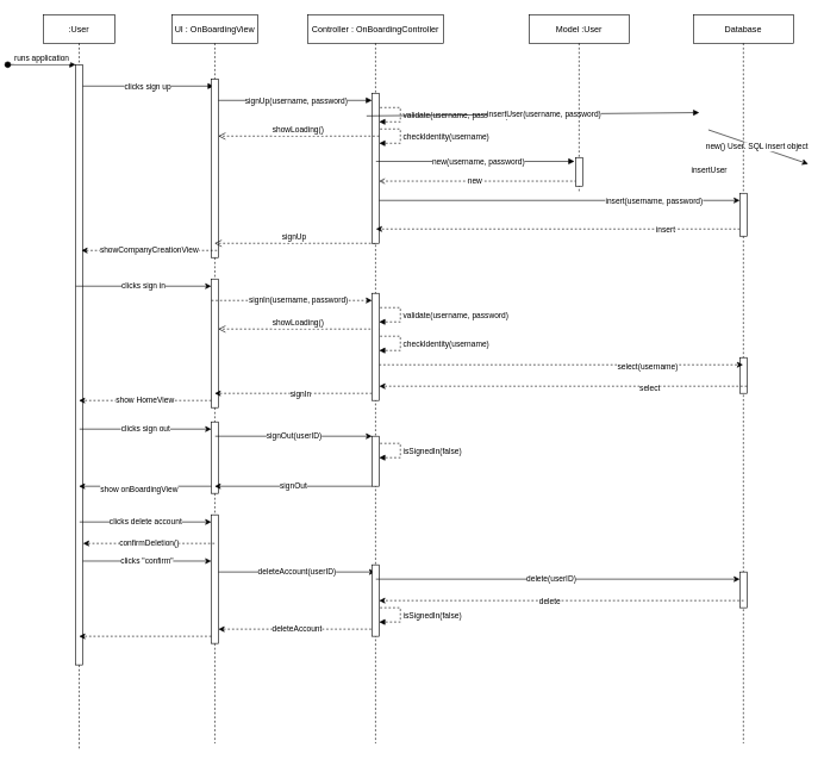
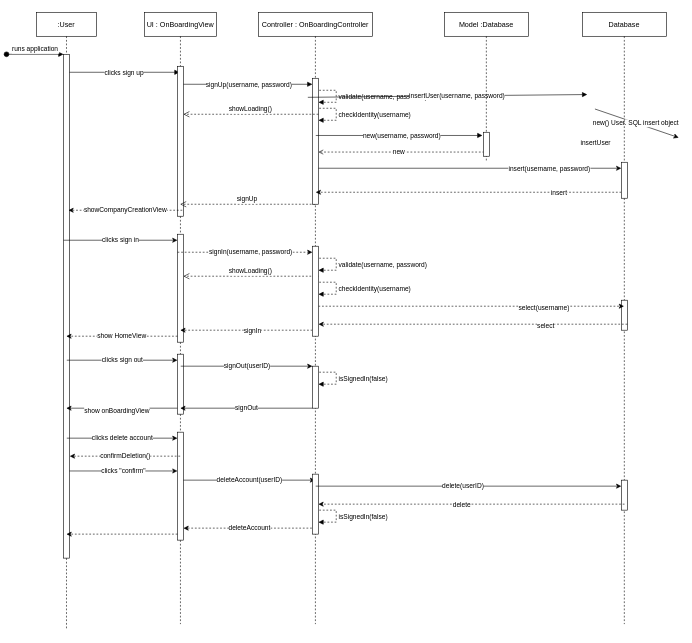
- <mxCell id="55" value="Model :User" style="shape=umlLifeline;perimeter=lifelinePerimeter;container=1;collapsible=0;recursiveResize=0;rounded=0;shadow=0;strokeWidth=1;" vertex="1" parent="1"><mxGeometry x="700" y="20" width="140" height="250" as="geometry" /></mxCell>
+ <mxCell id="55" value="Model :Database" style="shape=umlLifeline;perimeter=lifelinePerimeter;container=1;collapsible=0;recursiveResize=0;rounded=0;shadow=0;strokeWidth=1;" vertex="1" parent="1"><mxGeometry x="700" y="20" width="140" height="250" as="geometry" /></mxCell>
